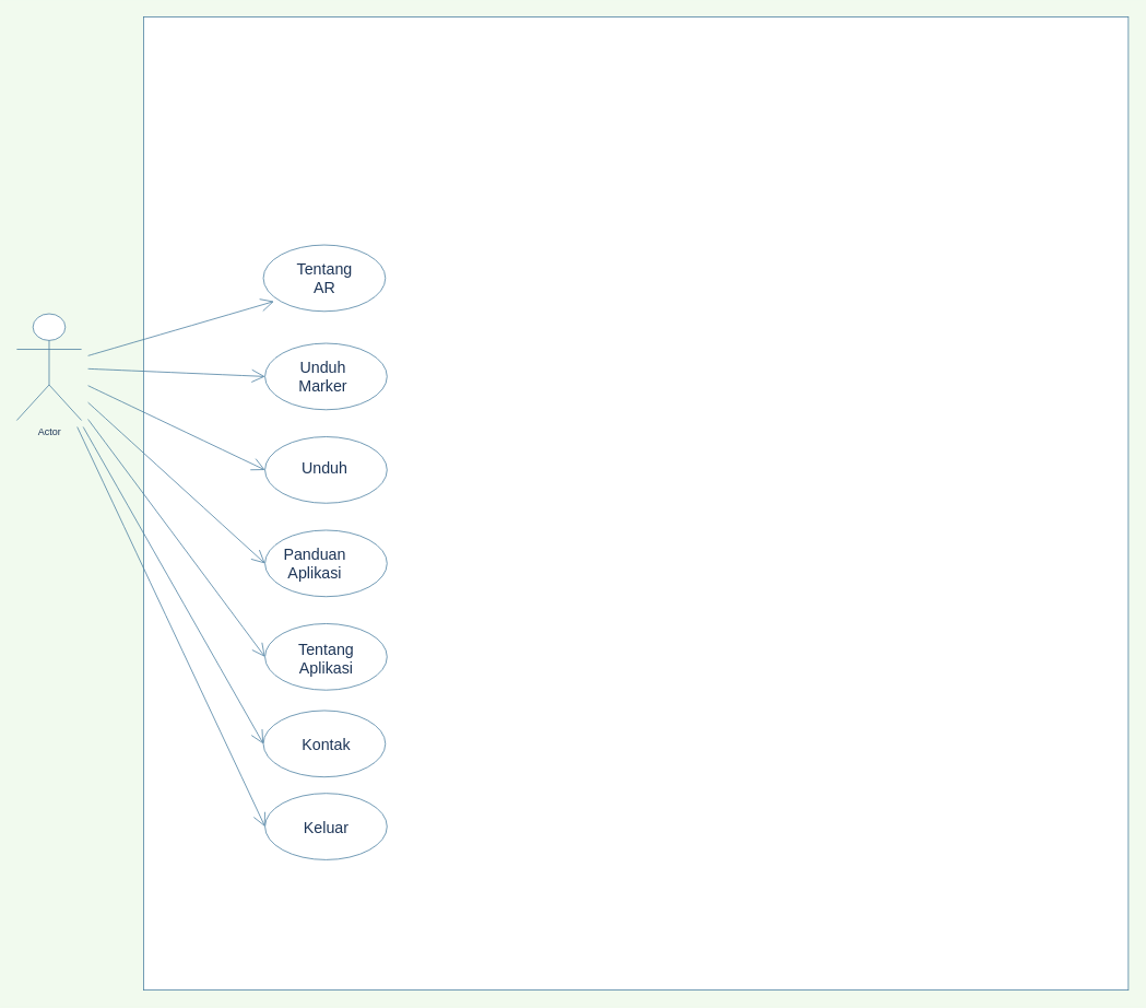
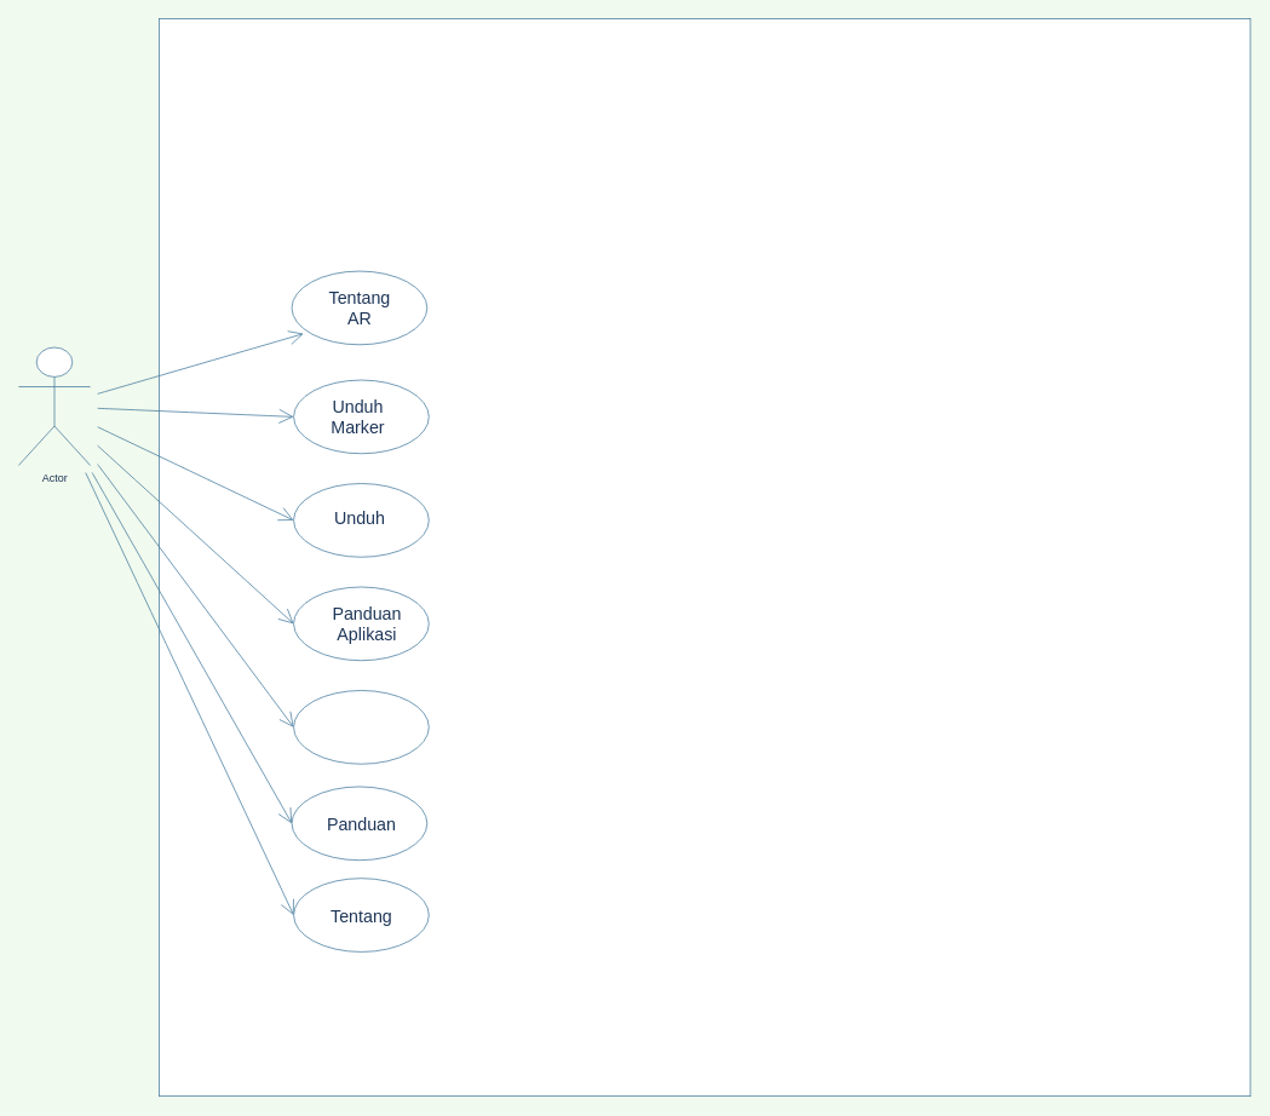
- <mxCell id="19" value="&lt;font style=&quot;font-size: 19px;&quot;&gt;Panduan Aplikasi&lt;/font&gt;" style="text;strokeColor=none;fillColor=none;html=1;align=center;verticalAlign=middle;whiteSpace=wrap;rounded=0;hachureGap=4;fontColor=#1D3557;" vertex="1" parent="1"><mxGeometry x="336" y="648" width="96" height="77" as="geometry" /></mxCell>
+ <mxCell id="19" value="&lt;font style=&quot;font-size: 19px;&quot;&gt;Panduan Aplikasi&lt;/font&gt;" style="text;strokeColor=none;fillColor=none;html=1;align=center;verticalAlign=middle;whiteSpace=wrap;rounded=0;hachureGap=4;fontColor=#1D3557;" vertex="1" parent="1"><mxGeometry x="356" y="648" width="96" height="77" as="geometry" /></mxCell>
- <mxCell id="21" value="&lt;span style=&quot;font-size: 19px;&quot;&gt;Tentang Aplikasi&lt;/span&gt;" style="text;strokeColor=none;fillColor=none;html=1;align=center;verticalAlign=middle;whiteSpace=wrap;rounded=0;hachureGap=4;fontColor=#1D3557;" vertex="1" parent="1"><mxGeometry x="349.5" y="764" width="96" height="77" as="geometry" /></mxCell>
- <mxCell id="22" value="&lt;font style=&quot;font-size: 19px;&quot;&gt;Kontak&lt;/font&gt;" style="text;strokeColor=none;fillColor=none;html=1;align=center;verticalAlign=middle;whiteSpace=wrap;rounded=0;hachureGap=4;fontColor=#1D3557;" vertex="1" parent="1"><mxGeometry x="349.5" y="870" width="96" height="77" as="geometry" /></mxCell>
+ <mxCell id="22" value="&lt;font style=&quot;font-size: 19px;&quot;&gt;Panduan&lt;/font&gt;" style="text;strokeColor=none;fillColor=none;html=1;align=center;verticalAlign=middle;whiteSpace=wrap;rounded=0;hachureGap=4;fontColor=#1D3557;" vertex="1" parent="1"><mxGeometry x="349.5" y="870" width="96" height="77" as="geometry" /></mxCell>
- <mxCell id="24" value="&lt;font style=&quot;font-size: 19px;&quot;&gt;Keluar&lt;/font&gt;" style="text;strokeColor=none;fillColor=none;html=1;align=center;verticalAlign=middle;whiteSpace=wrap;rounded=0;hachureGap=4;fontColor=#1D3557;" vertex="1" parent="1"><mxGeometry x="349.5" y="971" width="96" height="77" as="geometry" /></mxCell>
+ <mxCell id="24" value="&lt;font style=&quot;font-size: 19px;&quot;&gt;Tentang&lt;/font&gt;" style="text;strokeColor=none;fillColor=none;html=1;align=center;verticalAlign=middle;whiteSpace=wrap;rounded=0;hachureGap=4;fontColor=#1D3557;" vertex="1" parent="1"><mxGeometry x="349.5" y="971" width="96" height="77" as="geometry" /></mxCell>
